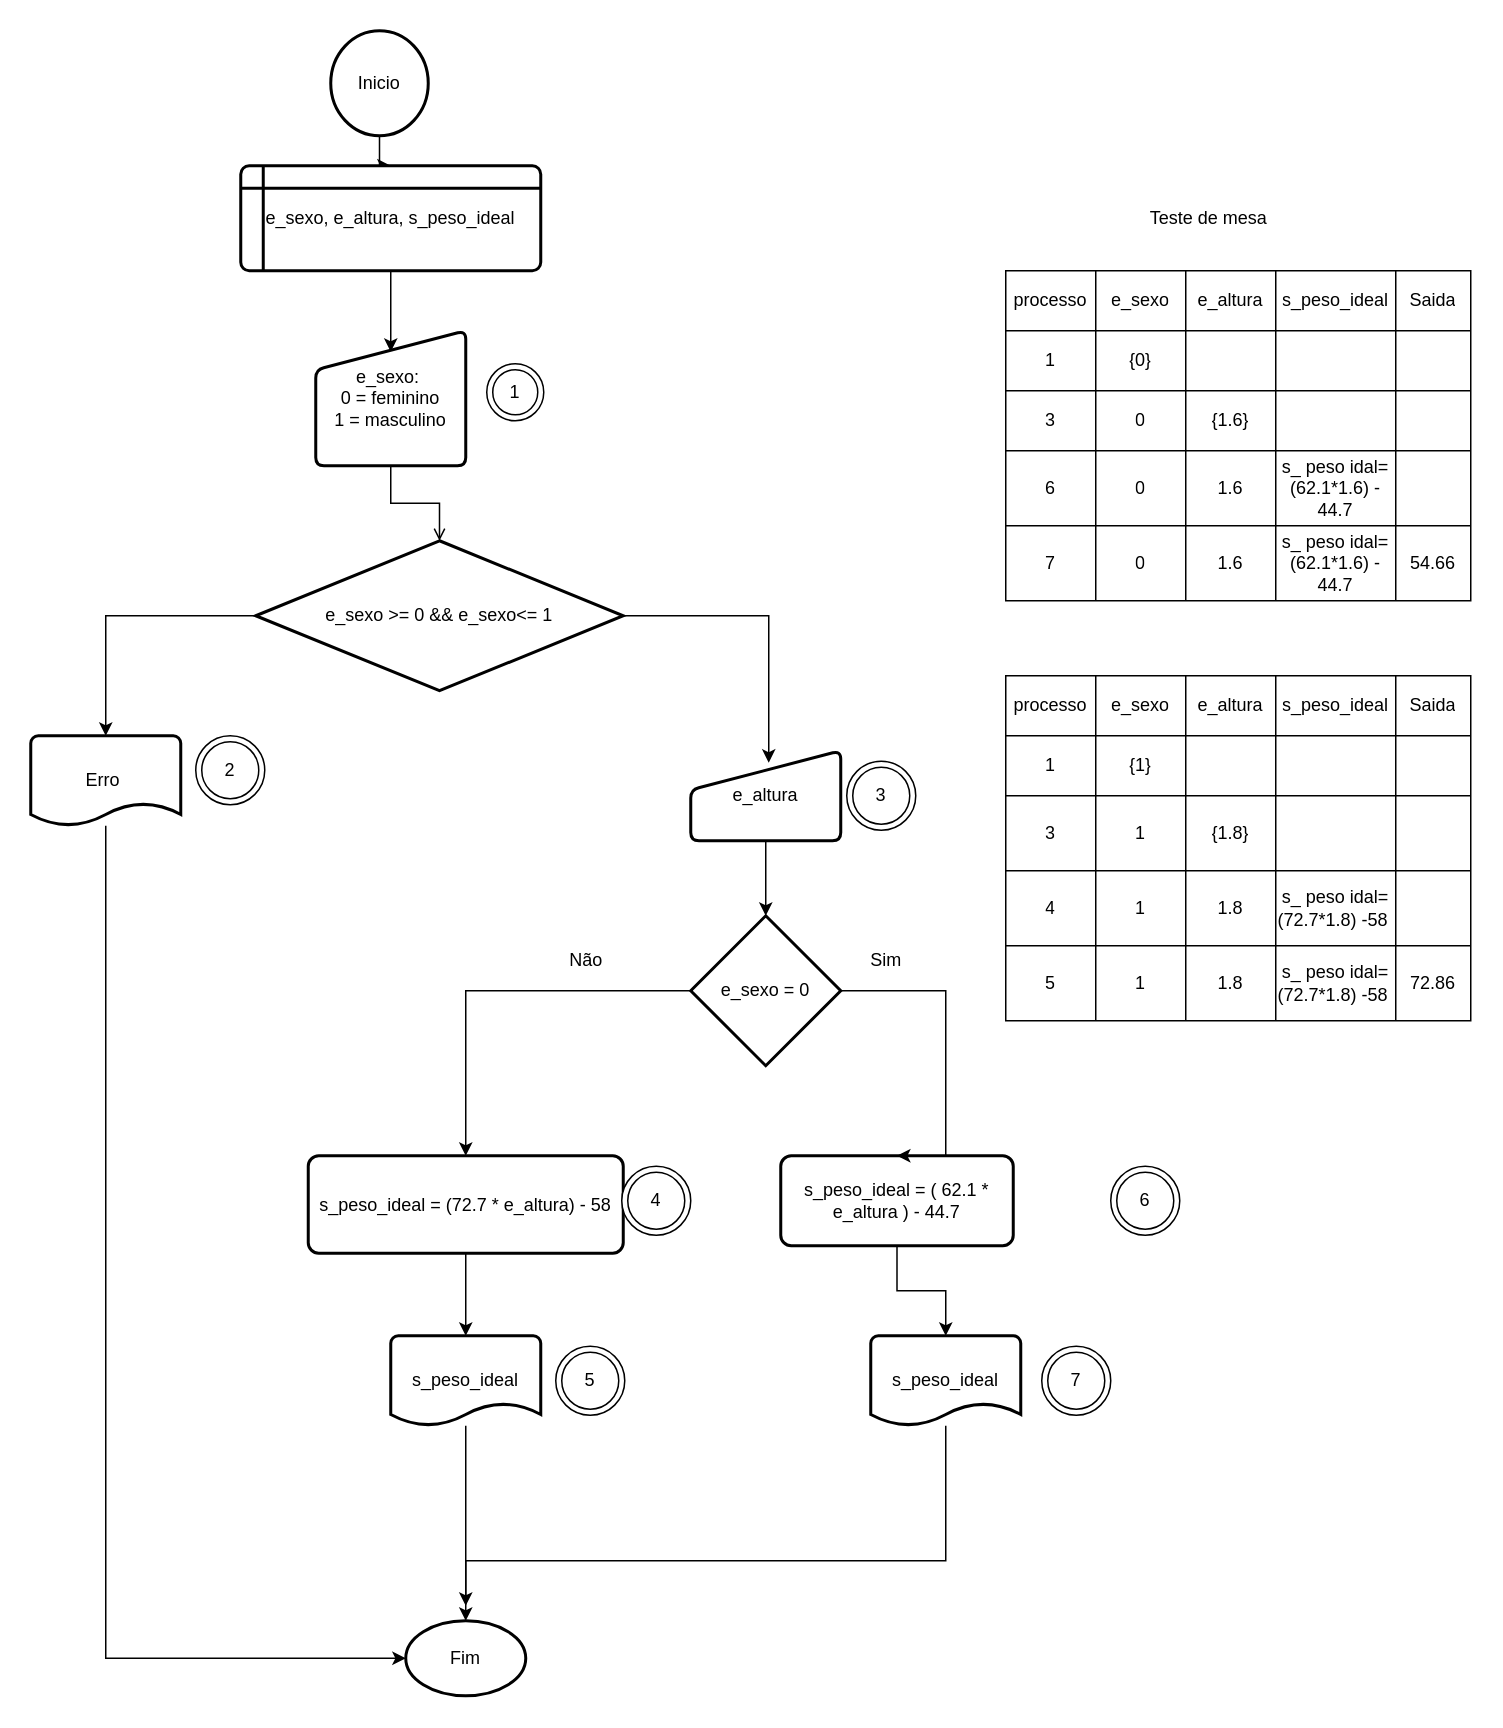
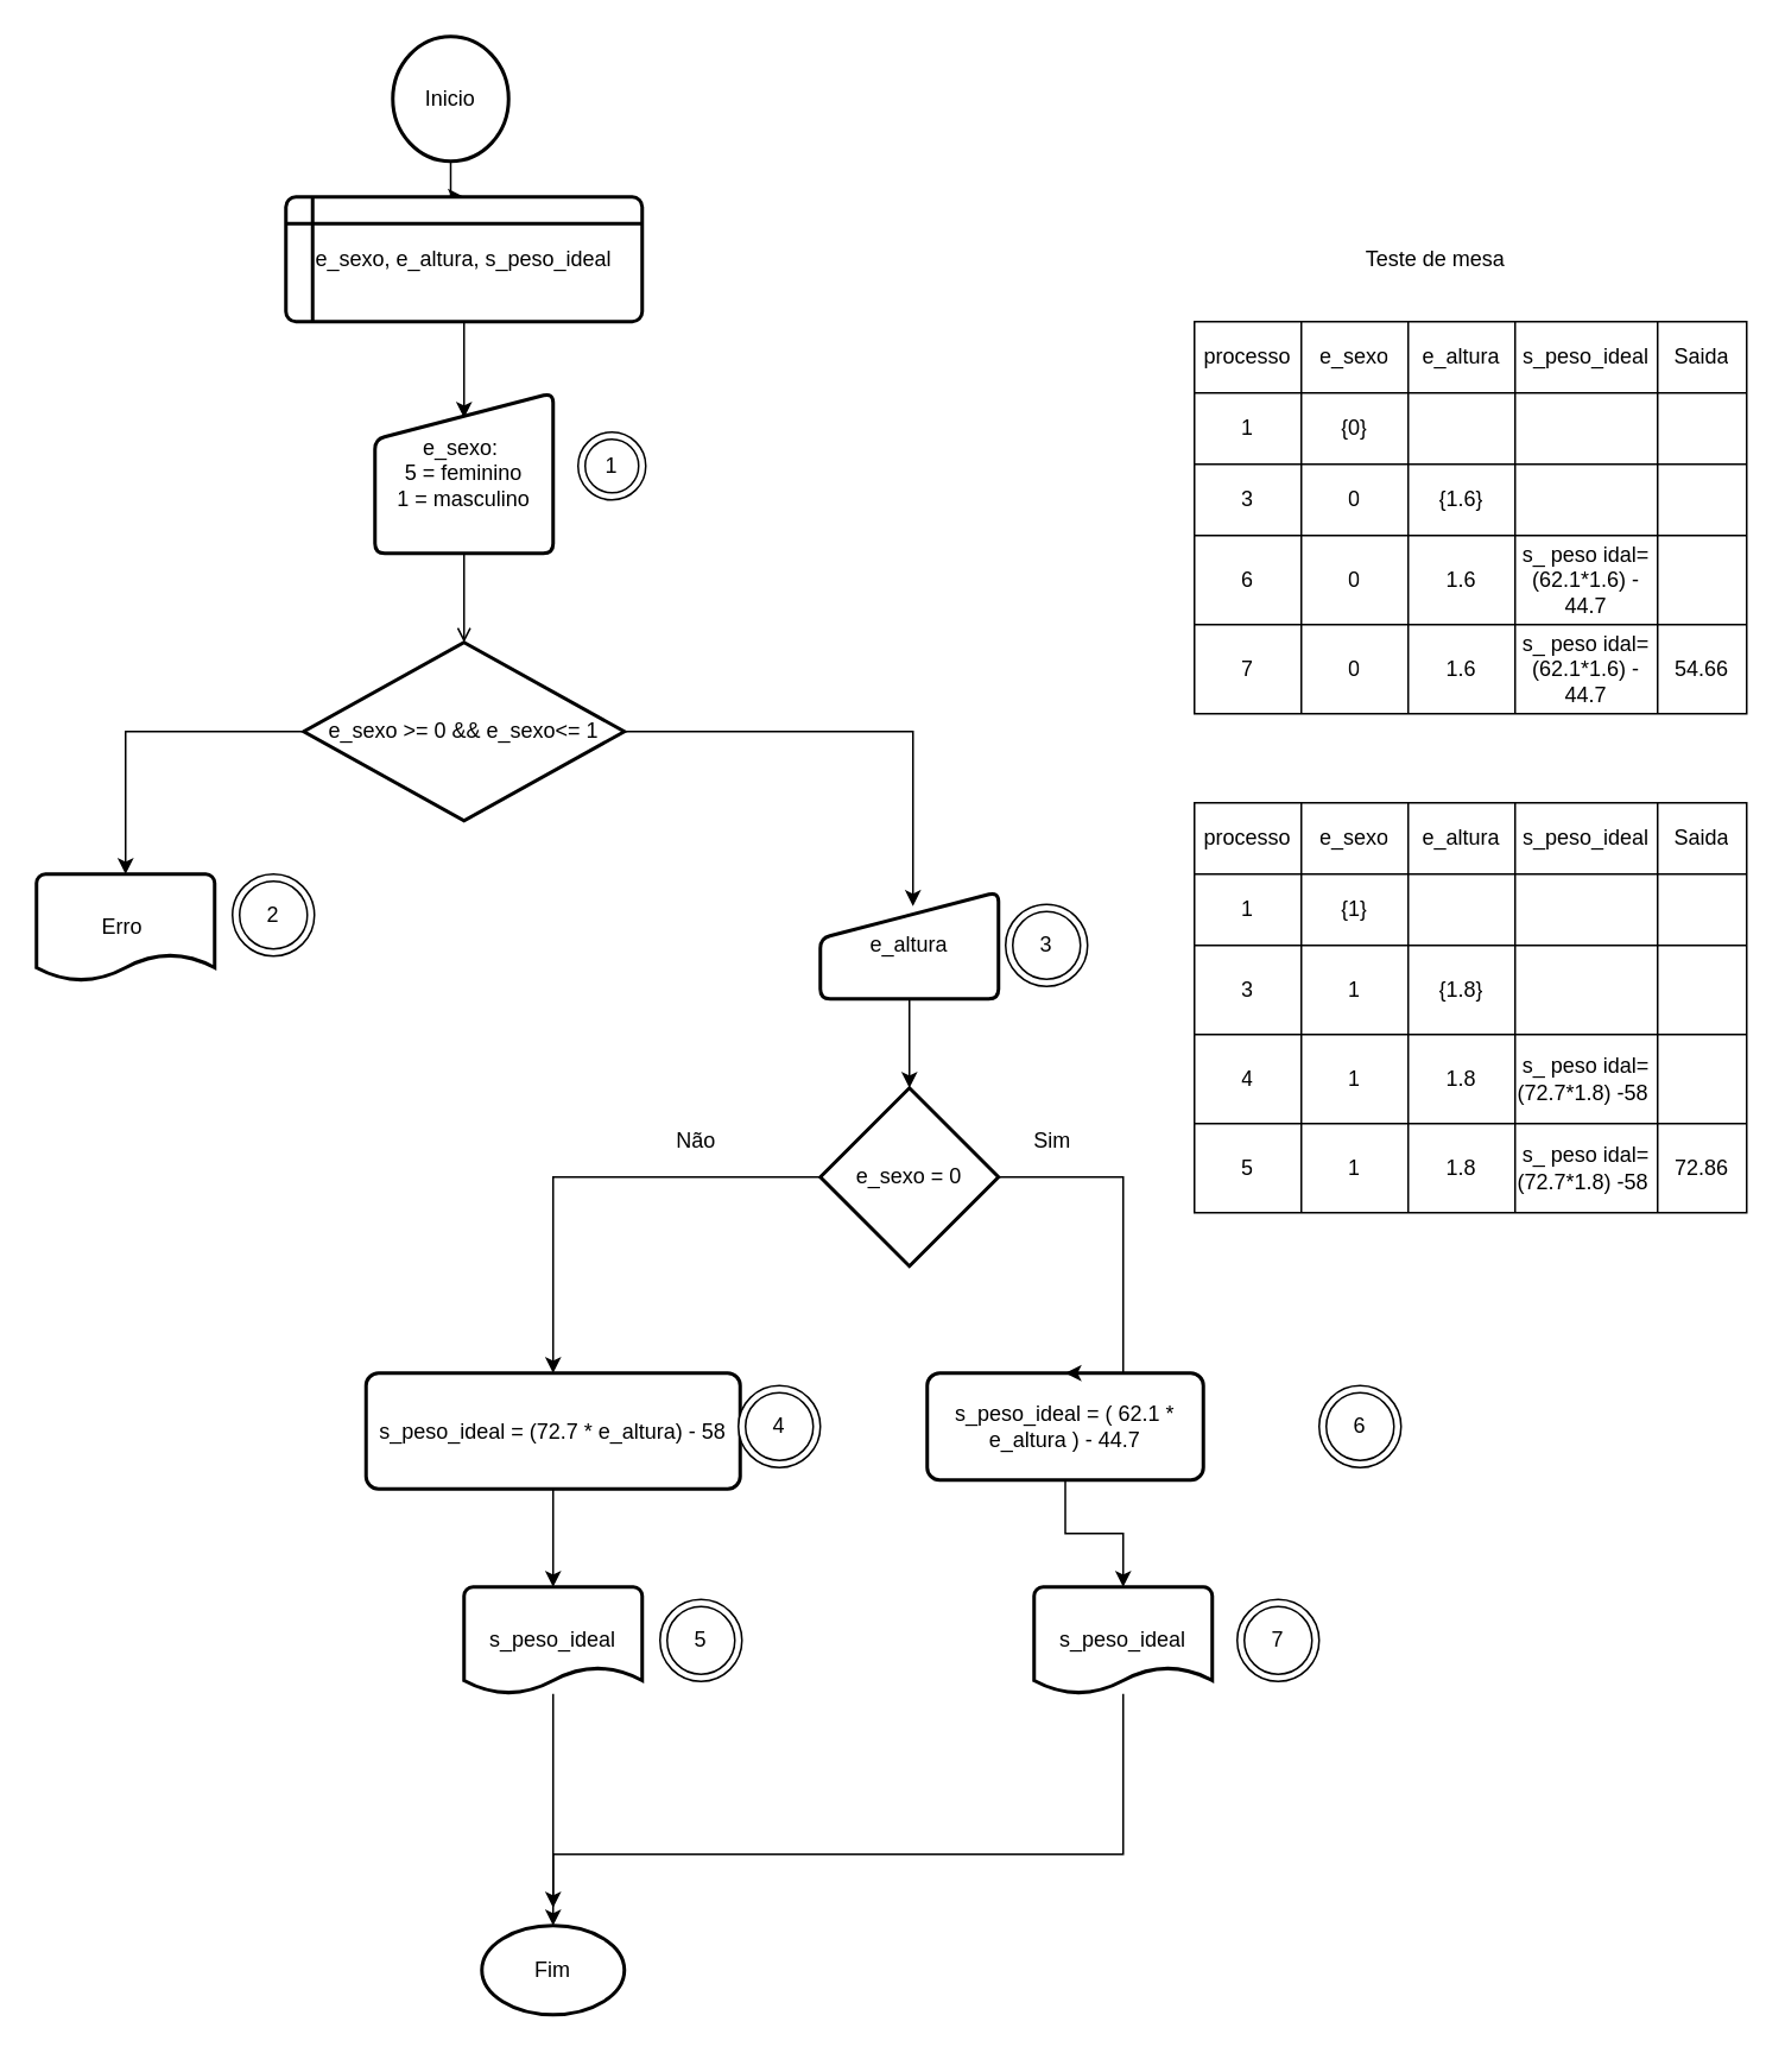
- <mxCell id="7" value="&lt;font style=&quot;vertical-align: inherit&quot;&gt;&lt;font style=&quot;vertical-align: inherit&quot;&gt;&lt;font style=&quot;vertical-align: inherit&quot;&gt;&lt;font style=&quot;vertical-align: inherit&quot;&gt;&lt;font style=&quot;vertical-align: inherit&quot;&gt;&lt;font style=&quot;vertical-align: inherit&quot;&gt;e_sexo:&amp;nbsp;&lt;br&gt;0 = feminino&lt;br&gt;1 = masculino&lt;br&gt;&lt;/font&gt;&lt;/font&gt;&lt;/font&gt;&lt;/font&gt;&lt;/font&gt;&lt;/font&gt;" style="html=1;strokeWidth=2;shape=manualInput;whiteSpace=wrap;rounded=1;size=26;arcSize=11;" parent="1" vertex="1"><mxGeometry x="210" y="220" width="100" height="90" as="geometry" /></mxCell>
+ <mxCell id="7" value="&lt;font style=&quot;vertical-align: inherit&quot;&gt;&lt;font style=&quot;vertical-align: inherit&quot;&gt;&lt;font style=&quot;vertical-align: inherit&quot;&gt;&lt;font style=&quot;vertical-align: inherit&quot;&gt;&lt;font style=&quot;vertical-align: inherit&quot;&gt;&lt;font style=&quot;vertical-align: inherit&quot;&gt;e_sexo:&amp;nbsp;&lt;br&gt;5 = feminino&lt;br&gt;1 = masculino&lt;br&gt;&lt;/font&gt;&lt;/font&gt;&lt;/font&gt;&lt;/font&gt;&lt;/font&gt;&lt;/font&gt;" style="html=1;strokeWidth=2;shape=manualInput;whiteSpace=wrap;rounded=1;size=26;arcSize=11;" parent="1" vertex="1"><mxGeometry x="210" y="220" width="100" height="90" as="geometry" /></mxCell>
- <mxCell id="10" value="&lt;font style=&quot;vertical-align: inherit&quot;&gt;&lt;font style=&quot;vertical-align: inherit&quot;&gt;e_sexo &amp;gt;= 0 &amp;amp;&amp;amp; e_sexo&amp;lt;= 1&lt;/font&gt;&lt;/font&gt;" style="strokeWidth=2;html=1;shape=mxgraph.flowchart.decision;whiteSpace=wrap;" parent="1" vertex="1"><mxGeometry x="170" y="360" width="245" height="100" as="geometry" /></mxCell>
+ <mxCell id="10" value="&lt;font style=&quot;vertical-align: inherit&quot;&gt;&lt;font style=&quot;vertical-align: inherit&quot;&gt;e_sexo &amp;gt;= 0 &amp;amp;&amp;amp; e_sexo&amp;lt;= 1&lt;/font&gt;&lt;/font&gt;" style="strokeWidth=2;html=1;shape=mxgraph.flowchart.decision;whiteSpace=wrap;" parent="1" vertex="1"><mxGeometry x="170" y="360" width="180" height="100" as="geometry" /></mxCell>
- <mxCell id="14" style="edgeStyle=orthogonalEdgeStyle;rounded=0;orthogonalLoop=1;jettySize=auto;html=1;entryX=0;entryY=0.5;entryDx=0;entryDy=0;entryPerimeter=0;" parent="1" source="15" target="16" edge="1"><mxGeometry relative="1" as="geometry"><Array as="points"><mxPoint x="70" y="1105" /></Array></mxGeometry></mxCell>
